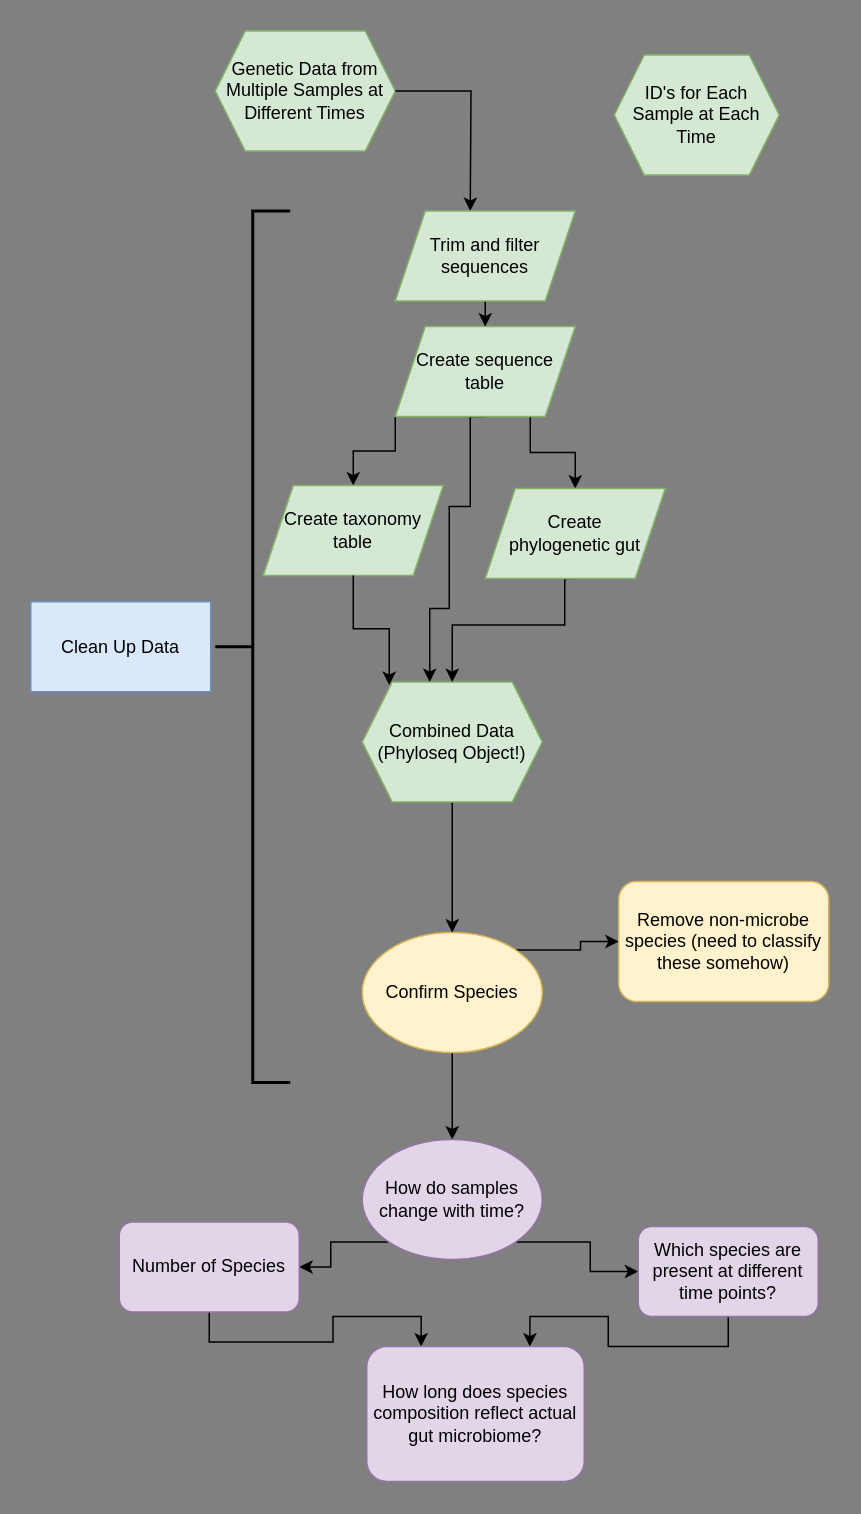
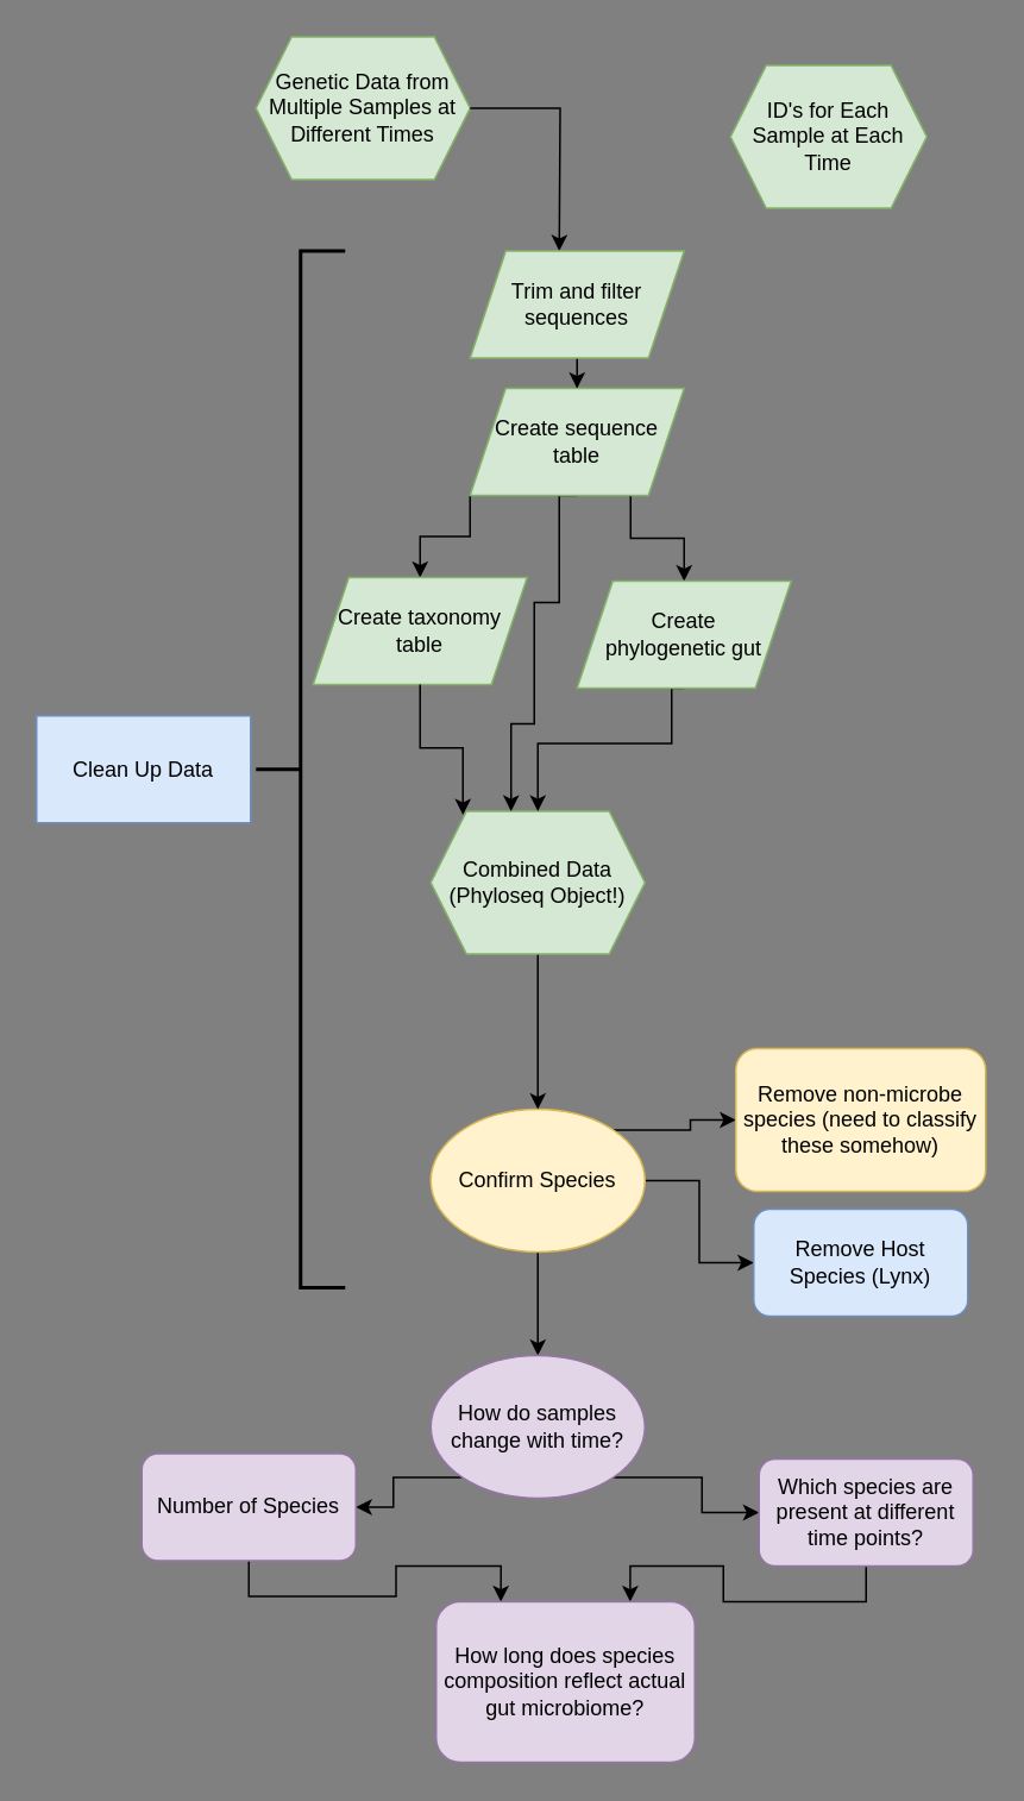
+ <mxCell id="5" style="edgeStyle=orthogonalEdgeStyle;rounded=0;orthogonalLoop=1;jettySize=auto;html=1;entryX=0;entryY=0.5;entryDx=0;entryDy=0;" parent="1" source="8" target="11" edge="1"><mxGeometry relative="1" as="geometry" /></mxCell>
+ <mxCell id="11" value="Remove Host Species (Lynx)" style="rounded=1;whiteSpace=wrap;html=1;fillColor=#dae8fc;strokeColor=#6c8ebf;" parent="1" vertex="1"><mxGeometry x="422" y="677" width="120" height="60" as="geometry" /></mxCell>
